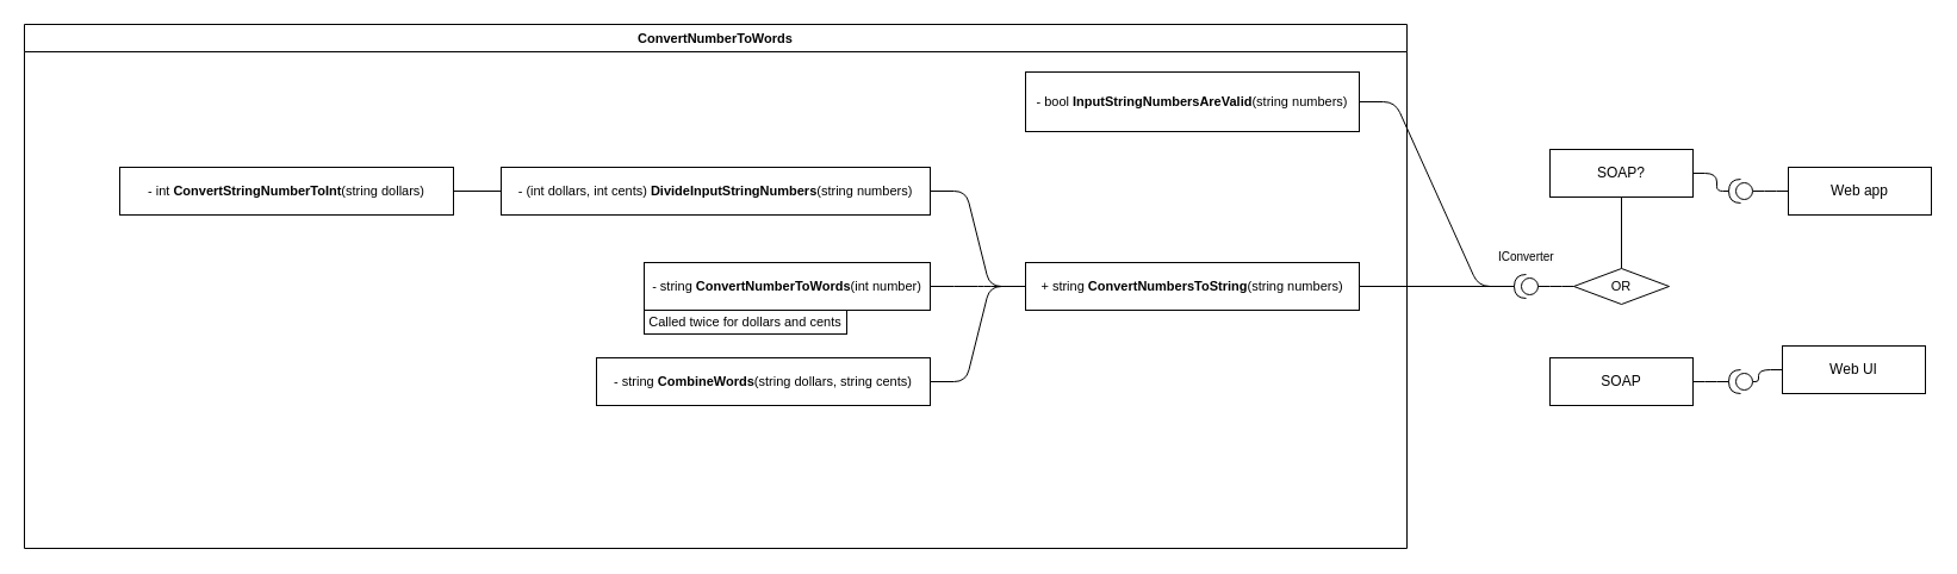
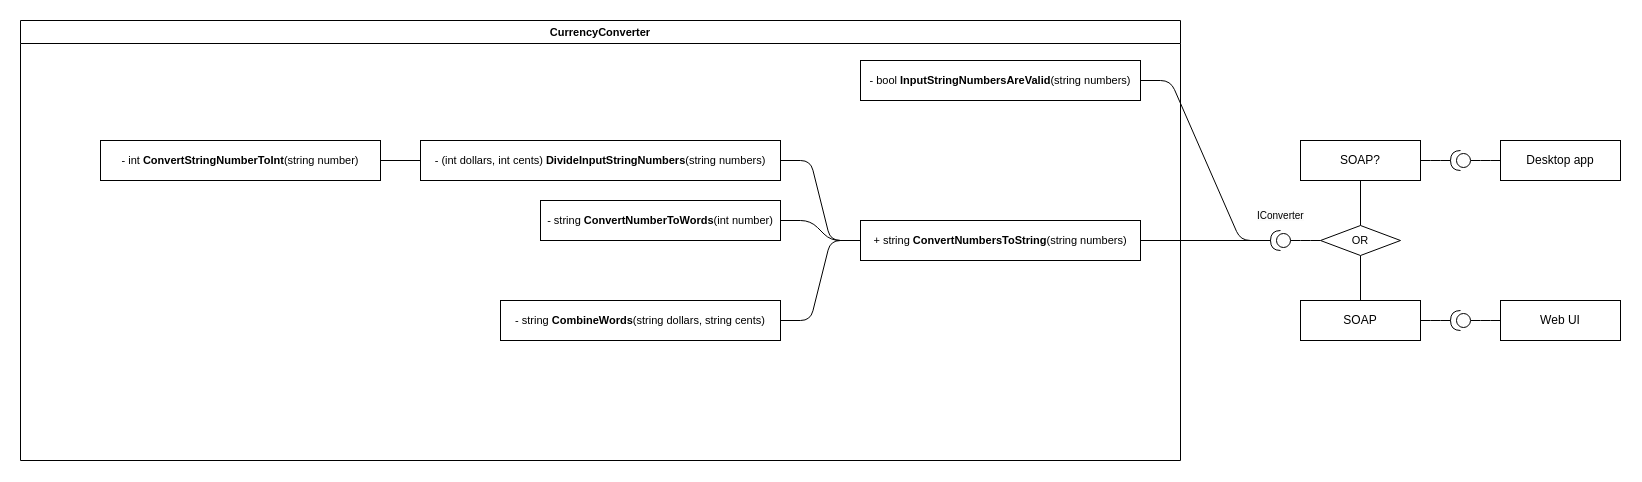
- <mxCell id="19" value="ConvertNumberToWords" style="swimlane;whiteSpace=wrap;html=1;fontFamily=Helvetica;fontSize=11;fontColor=default;labelBackgroundColor=default;swimlaneLine=1;" vertex="1" parent="1"><mxGeometry x="20" y="20" width="1160" height="440" as="geometry" /></mxCell>
+ <mxCell id="19" value="CurrencyConverter" style="swimlane;whiteSpace=wrap;html=1;fontFamily=Helvetica;fontSize=11;fontColor=default;labelBackgroundColor=default;swimlaneLine=1;" vertex="1" parent="1"><mxGeometry x="20" y="20" width="1160" height="440" as="geometry" /></mxCell>
- <mxCell id="22" value="- bool &lt;b&gt;InputStringNumbersAreValid&lt;/b&gt;(string numbers)" style="rounded=0;whiteSpace=wrap;html=1;fontFamily=Helvetica;fontSize=11;fontColor=default;labelBackgroundColor=default;" vertex="1" parent="19"><mxGeometry x="840" y="40" width="280" height="50" as="geometry" /></mxCell>
+ <mxCell id="22" value="- bool &lt;b&gt;InputStringNumbersAreValid&lt;/b&gt;(string numbers)" style="rounded=0;whiteSpace=wrap;html=1;fontFamily=Helvetica;fontSize=11;fontColor=default;labelBackgroundColor=default;" vertex="1" parent="19"><mxGeometry x="840" y="40" width="280" height="40" as="geometry" /></mxCell>
- <mxCell id="3" value="SOAP?" style="rounded=0;whiteSpace=wrap;html=1;" vertex="1" parent="1"><mxGeometry x="1300" y="125" width="120" height="40" as="geometry" /></mxCell>
+ <mxCell id="3" value="SOAP?" style="rounded=0;whiteSpace=wrap;html=1;" vertex="1" parent="1"><mxGeometry x="1300" y="140" width="120" height="40" as="geometry" /></mxCell>
- <mxCell id="27" value="- int&amp;nbsp;&lt;b&gt;ConvertStringNumberToInt&lt;/b&gt;(string dollars)" style="rounded=0;whiteSpace=wrap;html=1;fontFamily=Helvetica;fontSize=11;fontColor=default;labelBackgroundColor=default;" vertex="1" parent="19"><mxGeometry x="80" y="120" width="280" height="40" as="geometry" /></mxCell>
+ <mxCell id="27" value="- int&amp;nbsp;&lt;b&gt;ConvertStringNumberToInt&lt;/b&gt;(string number)" style="rounded=0;whiteSpace=wrap;html=1;fontFamily=Helvetica;fontSize=11;fontColor=default;labelBackgroundColor=default;" vertex="1" parent="19"><mxGeometry x="80" y="120" width="280" height="40" as="geometry" /></mxCell>
- <mxCell id="15" value="Web app" style="rounded=0;whiteSpace=wrap;html=1;" vertex="1" parent="1"><mxGeometry x="1500" y="140" width="120" height="40" as="geometry" /></mxCell>
+ <mxCell id="15" value="Desktop app" style="rounded=0;whiteSpace=wrap;html=1;" vertex="1" parent="1"><mxGeometry x="1500" y="140" width="120" height="40" as="geometry" /></mxCell>
- <mxCell id="24" value="- string&amp;nbsp;&lt;b&gt;ConvertNumberToWords&lt;/b&gt;(int number)" style="rounded=0;whiteSpace=wrap;html=1;fontFamily=Helvetica;fontSize=11;fontColor=default;labelBackgroundColor=default;" vertex="1" parent="19"><mxGeometry x="520" y="200" width="240" height="40" as="geometry" /></mxCell>
+ <mxCell id="24" value="- string&amp;nbsp;&lt;b&gt;ConvertNumberToWords&lt;/b&gt;(int number)" style="rounded=0;whiteSpace=wrap;html=1;fontFamily=Helvetica;fontSize=11;fontColor=default;labelBackgroundColor=default;" vertex="1" parent="19"><mxGeometry x="520" y="180" width="240" height="40" as="geometry" /></mxCell>
- <mxCell id="30" value="Called twice for dollars and cents" style="text;html=1;align=center;verticalAlign=middle;whiteSpace=wrap;rounded=0;fontFamily=Helvetica;fontSize=11;fontColor=default;labelBackgroundColor=default;strokeColor=default;" vertex="1" parent="19"><mxGeometry x="520" y="240" width="170" height="20" as="geometry" /></mxCell>
+ <mxCell id="13" style="edgeStyle=orthogonalEdgeStyle;curved=0;rounded=1;orthogonalLoop=1;jettySize=auto;html=1;strokeColor=default;align=center;verticalAlign=middle;fontFamily=Helvetica;fontSize=11;fontColor=default;labelBackgroundColor=default;endArrow=none;endFill=0;" edge="1" parent="1" source="5" target="18"><mxGeometry relative="1" as="geometry" /></mxCell>
- <mxCell id="7" value="Web UI" style="rounded=0;whiteSpace=wrap;html=1;" vertex="1" parent="1"><mxGeometry x="1495" y="290" width="120" height="40" as="geometry" /></mxCell>
+ <mxCell id="7" value="Web UI" style="rounded=0;whiteSpace=wrap;html=1;" vertex="1" parent="1"><mxGeometry x="1500" y="300" width="120" height="40" as="geometry" /></mxCell>
